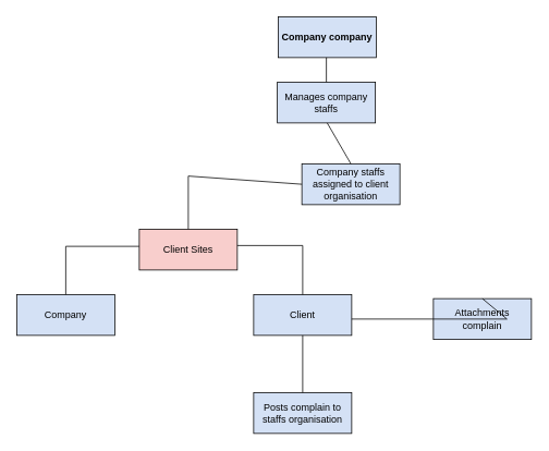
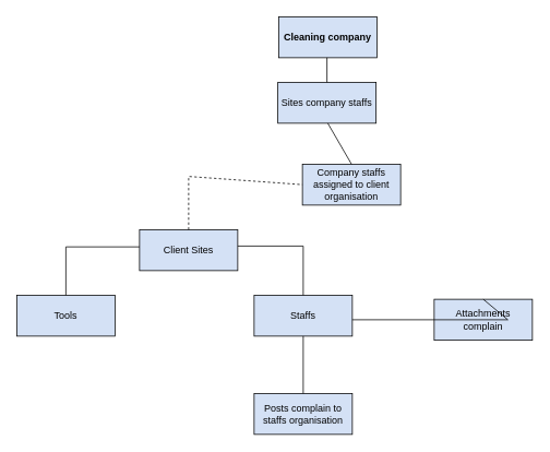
- <mxCell id="2" value="&lt;b&gt;Company company&lt;/b&gt;" style="rounded=0;whiteSpace=wrap;html=1;fillColor=#D4E1F5;" vertex="1" parent="1"><mxGeometry x="340" y="20" width="120" height="50" as="geometry" /></mxCell>
+ <mxCell id="2" value="&lt;b&gt;Cleaning company&lt;/b&gt;" style="rounded=0;whiteSpace=wrap;html=1;fillColor=#D4E1F5;" vertex="1" parent="1"><mxGeometry x="340" y="20" width="120" height="50" as="geometry" /></mxCell>
- <mxCell id="3" value="Manages company staffs" style="rounded=0;whiteSpace=wrap;html=1;fillColor=#D4E1F5;" vertex="1" parent="1"><mxGeometry x="339" y="100" width="120" height="50" as="geometry" /></mxCell>
+ <mxCell id="3" value="Sites company staffs" style="rounded=0;whiteSpace=wrap;html=1;fillColor=#D4E1F5;" vertex="1" parent="1"><mxGeometry x="339" y="100" width="120" height="50" as="geometry" /></mxCell>
- <mxCell id="11" value="" style="endArrow=none;html=1;rounded=0;exitX=0.5;exitY=0;exitDx=0;exitDy=0;entryX=0;entryY=0.5;entryDx=0;entryDy=0;" edge="1" parent="1" source="6" target="4"><mxGeometry width="50" height="50" relative="1" as="geometry"><mxPoint x="180" y="280" as="sourcePoint" /><mxPoint x="230" y="230" as="targetPoint" /><Array as="points"><mxPoint x="230" y="215" /></Array></mxGeometry></mxCell>
+ <mxCell id="11" value="" style="endArrow=none;html=1;rounded=0;exitX=0.5;exitY=0;exitDx=0;exitDy=0;entryX=0;entryY=0.5;entryDx=0;entryDy=0;dashed=1;" edge="1" parent="1" source="6" target="4"><mxGeometry width="50" height="50" relative="1" as="geometry"><mxPoint x="180" y="280" as="sourcePoint" /><mxPoint x="230" y="230" as="targetPoint" /><Array as="points"><mxPoint x="230" y="215" /></Array></mxGeometry></mxCell>
- <mxCell id="6" value="Client Sites" style="rounded=0;whiteSpace=wrap;html=1;fillColor=#f8cecc;" vertex="1" parent="1"><mxGeometry x="170" y="280" width="120" height="50" as="geometry" /></mxCell>
+ <mxCell id="6" value="Client Sites" style="rounded=0;whiteSpace=wrap;html=1;fillColor=#D4E1F5;" vertex="1" parent="1"><mxGeometry x="170" y="280" width="120" height="50" as="geometry" /></mxCell>
- <mxCell id="7" value="Company" style="rounded=0;whiteSpace=wrap;html=1;fillColor=#D4E1F5;" vertex="1" parent="1"><mxGeometry x="20" y="360" width="120" height="50" as="geometry" /></mxCell>
+ <mxCell id="7" value="Tools" style="rounded=0;whiteSpace=wrap;html=1;fillColor=#D4E1F5;" vertex="1" parent="1"><mxGeometry x="20" y="360" width="120" height="50" as="geometry" /></mxCell>
- <mxCell id="8" value="Client" style="rounded=0;whiteSpace=wrap;html=1;fillColor=#D4E1F5;" vertex="1" parent="1"><mxGeometry x="310" y="360" width="120" height="50" as="geometry" /></mxCell>
+ <mxCell id="8" value="Staffs" style="rounded=0;whiteSpace=wrap;html=1;fillColor=#D4E1F5;" vertex="1" parent="1"><mxGeometry x="310" y="360" width="120" height="50" as="geometry" /></mxCell>
